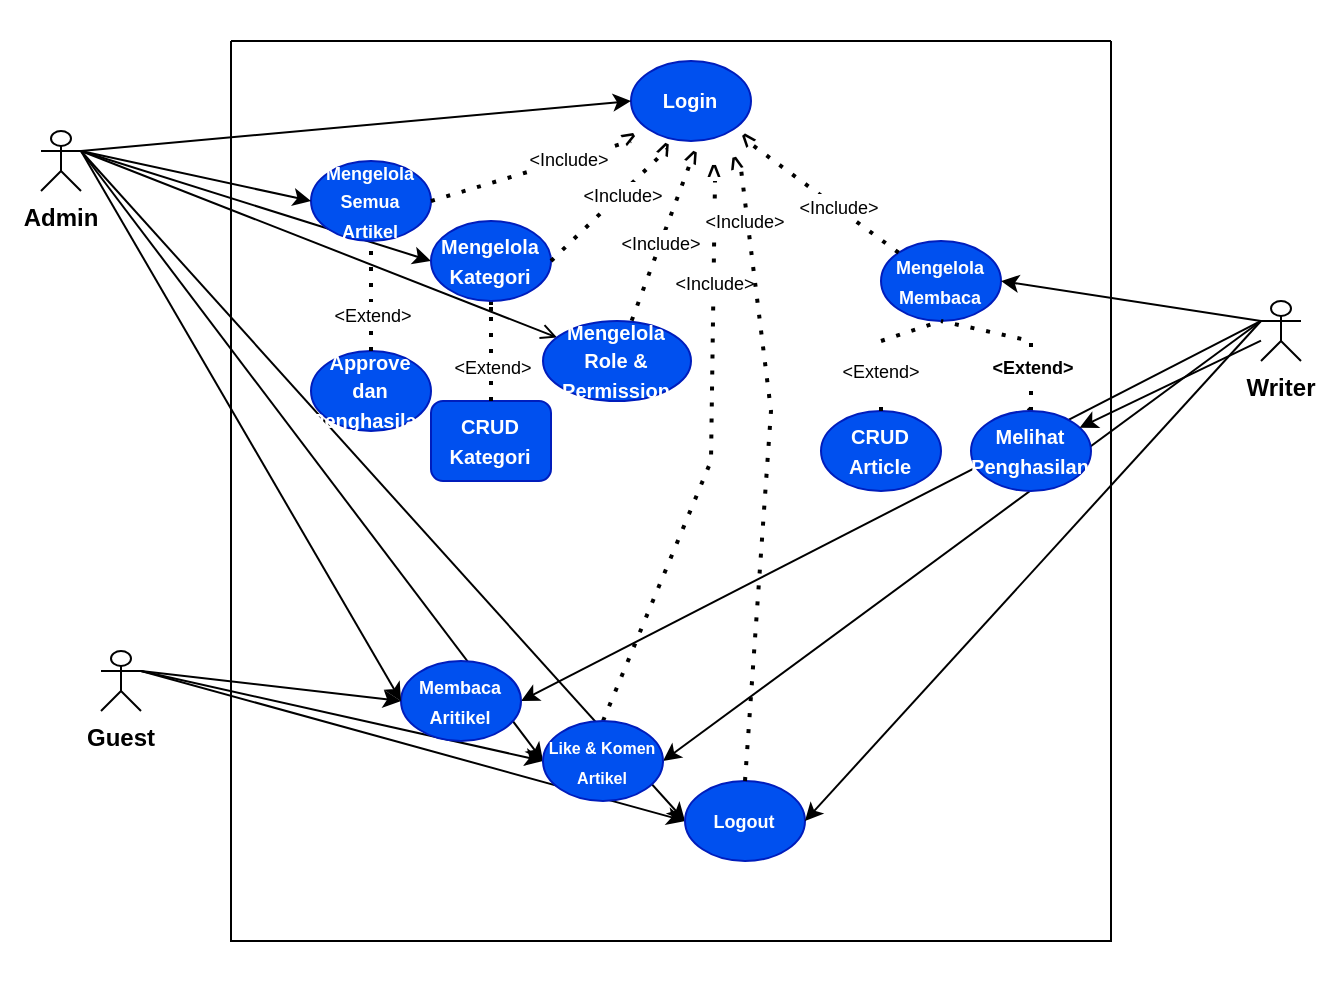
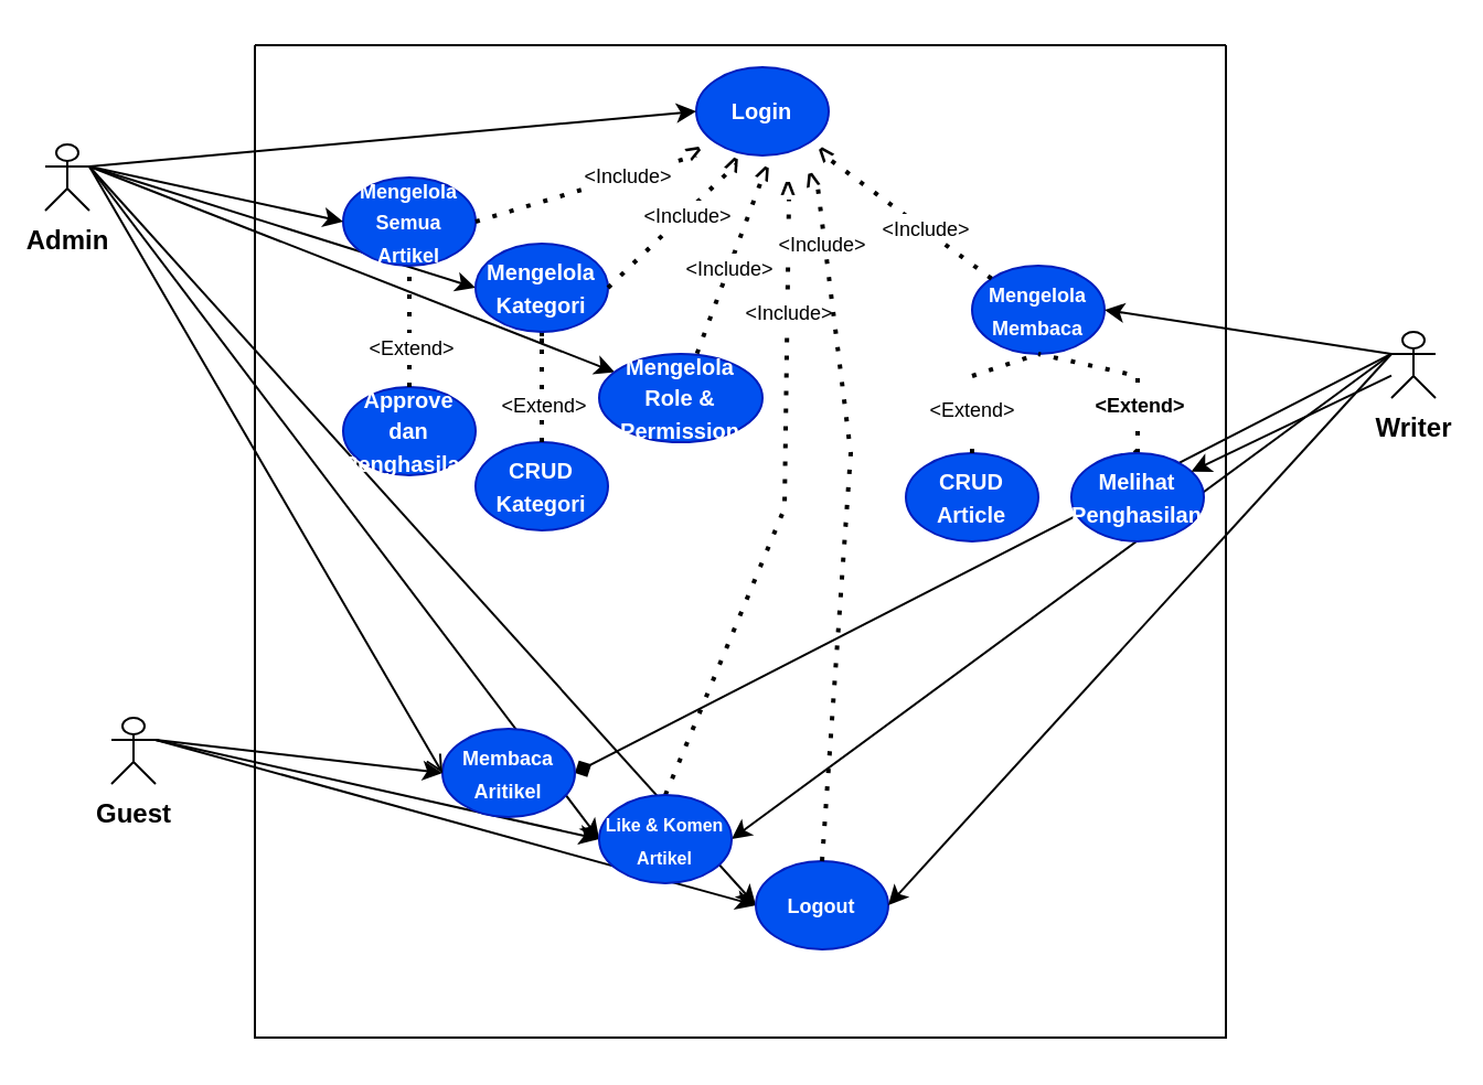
- <mxCell id="9" value="" style="endArrow=open;html=1;rounded=0;exitX=1;exitY=0.333;exitDx=0;exitDy=0;exitPerimeter=0;fontStyle=1;" parent="1" source="10" target="12" edge="1"><mxGeometry width="50" height="50" relative="1" as="geometry"><mxPoint x="10" y="50" as="sourcePoint" /><mxPoint x="245" y="172.5" as="targetPoint" /></mxGeometry></mxCell>
+ <mxCell id="9" value="" style="endArrow=classic;html=1;rounded=0;exitX=1;exitY=0.333;exitDx=0;exitDy=0;exitPerimeter=0;fontStyle=1" parent="1" source="10" target="12" edge="1"><mxGeometry width="50" height="50" relative="1" as="geometry"><mxPoint x="10" y="50" as="sourcePoint" /><mxPoint x="245" y="172.5" as="targetPoint" /></mxGeometry></mxCell>
- <mxCell id="26" value="&lt;font size=&quot;1&quot;&gt;CRUD&lt;/font&gt;&lt;div&gt;&lt;font size=&quot;1&quot;&gt;Kategori&lt;/font&gt;&lt;/div&gt;" style="whiteSpace=wrap;html=1;fillColor=#0050ef;fontColor=#ffffff;strokeColor=#001DBC;fontStyle=1;rounded=1;" parent="11" vertex="1"><mxGeometry x="100" y="180" width="60" height="40" as="geometry" /></mxCell>
+ <mxCell id="26" value="&lt;font size=&quot;1&quot;&gt;CRUD&lt;/font&gt;&lt;div&gt;&lt;font size=&quot;1&quot;&gt;Kategori&lt;/font&gt;&lt;/div&gt;" style="ellipse;whiteSpace=wrap;html=1;fillColor=#0050ef;fontColor=#ffffff;strokeColor=#001DBC;fontStyle=1" parent="11" vertex="1"><mxGeometry x="100" y="180" width="60" height="40" as="geometry" /></mxCell>
- <mxCell id="54" value="" style="endArrow=classic;html=1;rounded=0;entryX=0;entryY=0.5;entryDx=0;entryDy=0;exitX=1;exitY=0.333;exitDx=0;exitDy=0;exitPerimeter=0;fontStyle=1" parent="1" source="10" target="52" edge="1"><mxGeometry width="50" height="50" relative="1" as="geometry"><mxPoint x="110" y="130" as="sourcePoint" /><mxPoint x="160" y="80" as="targetPoint" /></mxGeometry></mxCell>
+ <mxCell id="54" value="" style="endArrow=open;html=1;rounded=0;entryX=0;entryY=0.5;entryDx=0;entryDy=0;exitX=1;exitY=0.333;exitDx=0;exitDy=0;exitPerimeter=0;fontStyle=1;" parent="1" source="10" target="52" edge="1"><mxGeometry width="50" height="50" relative="1" as="geometry"><mxPoint x="110" y="130" as="sourcePoint" /><mxPoint x="160" y="80" as="targetPoint" /></mxGeometry></mxCell>
- <mxCell id="4" value="" style="endArrow=classic;html=1;rounded=0;exitX=0;exitY=0.333;exitDx=0;exitDy=0;exitPerimeter=0;entryX=1;entryY=0.5;entryDx=0;entryDy=0;fontStyle=1" parent="1" source="56" target="52" edge="1"><mxGeometry width="50" height="50" relative="1" as="geometry"><mxPoint x="620" y="120" as="sourcePoint" /><mxPoint x="410" y="130" as="targetPoint" /><Array as="points" /></mxGeometry></mxCell>
+ <mxCell id="4" value="" style="endArrow=diamond;html=1;rounded=0;exitX=0;exitY=0.333;exitDx=0;exitDy=0;exitPerimeter=0;entryX=1;entryY=0.5;entryDx=0;entryDy=0;fontStyle=1;" parent="1" source="56" target="52" edge="1"><mxGeometry width="50" height="50" relative="1" as="geometry"><mxPoint x="620" y="120" as="sourcePoint" /><mxPoint x="410" y="130" as="targetPoint" /><Array as="points" /></mxGeometry></mxCell>
